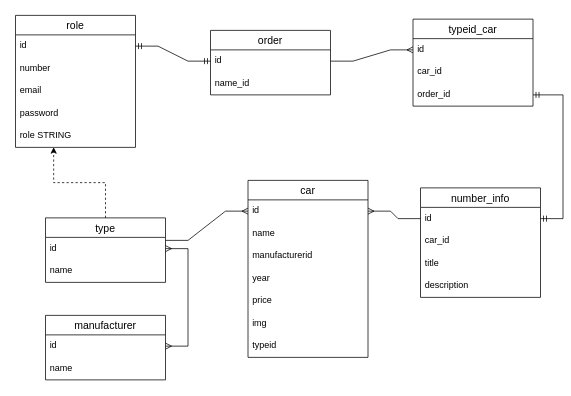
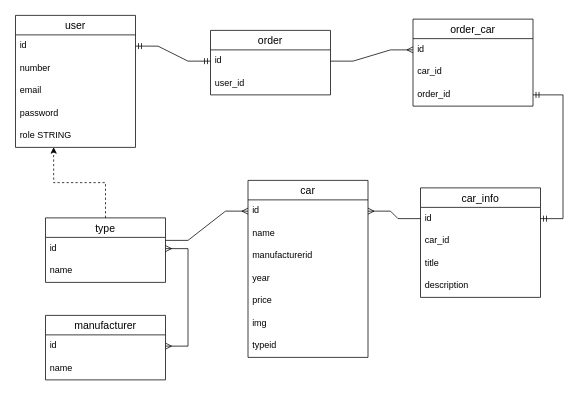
- <mxCell id="2" value="role" style="swimlane;fontStyle=0;childLayout=stackLayout;horizontal=1;startSize=26;horizontalStack=0;resizeParent=1;resizeParentMax=0;resizeLast=0;collapsible=1;marginBottom=0;align=center;fontSize=14;" vertex="1" parent="1"><mxGeometry x="20" y="20" width="160" height="176" as="geometry"><mxRectangle x="50" y="40" width="60" height="26" as="alternateBounds" /></mxGeometry></mxCell>
+ <mxCell id="2" value="user" style="swimlane;fontStyle=0;childLayout=stackLayout;horizontal=1;startSize=26;horizontalStack=0;resizeParent=1;resizeParentMax=0;resizeLast=0;collapsible=1;marginBottom=0;align=center;fontSize=14;" vertex="1" parent="1"><mxGeometry x="20" y="20" width="160" height="176" as="geometry"><mxRectangle x="50" y="40" width="60" height="26" as="alternateBounds" /></mxGeometry></mxCell>
- <mxCell id="34" value="typeid_car" style="swimlane;fontStyle=0;childLayout=stackLayout;horizontal=1;startSize=26;horizontalStack=0;resizeParent=1;resizeParentMax=0;resizeLast=0;collapsible=1;marginBottom=0;align=center;fontSize=14;" vertex="1" parent="1"><mxGeometry x="550" y="25" width="160" height="116" as="geometry"><mxRectangle x="50" y="40" width="60" height="26" as="alternateBounds" /></mxGeometry></mxCell>
+ <mxCell id="34" value="order_car" style="swimlane;fontStyle=0;childLayout=stackLayout;horizontal=1;startSize=26;horizontalStack=0;resizeParent=1;resizeParentMax=0;resizeLast=0;collapsible=1;marginBottom=0;align=center;fontSize=14;" vertex="1" parent="1"><mxGeometry x="550" y="25" width="160" height="116" as="geometry"><mxRectangle x="50" y="40" width="60" height="26" as="alternateBounds" /></mxGeometry></mxCell>
- <mxCell id="10" value="name_id" style="text;strokeColor=none;fillColor=none;spacingLeft=4;spacingRight=4;overflow=hidden;rotatable=0;points=[[0,0.5],[1,0.5]];portConstraint=eastwest;fontSize=12;" vertex="1" parent="8"><mxGeometry y="56" width="160" height="30" as="geometry" /></mxCell>
+ <mxCell id="10" value="user_id" style="text;strokeColor=none;fillColor=none;spacingLeft=4;spacingRight=4;overflow=hidden;rotatable=0;points=[[0,0.5],[1,0.5]];portConstraint=eastwest;fontSize=12;" vertex="1" parent="8"><mxGeometry y="56" width="160" height="30" as="geometry" /></mxCell>
- <mxCell id="26" value="number_info" style="swimlane;fontStyle=0;childLayout=stackLayout;horizontal=1;startSize=26;horizontalStack=0;resizeParent=1;resizeParentMax=0;resizeLast=0;collapsible=1;marginBottom=0;align=center;fontSize=14;" vertex="1" parent="1"><mxGeometry x="560" y="250" width="160" height="146" as="geometry"><mxRectangle x="50" y="40" width="60" height="26" as="alternateBounds" /></mxGeometry></mxCell>
+ <mxCell id="26" value="car_info" style="swimlane;fontStyle=0;childLayout=stackLayout;horizontal=1;startSize=26;horizontalStack=0;resizeParent=1;resizeParentMax=0;resizeLast=0;collapsible=1;marginBottom=0;align=center;fontSize=14;" vertex="1" parent="1"><mxGeometry x="560" y="250" width="160" height="146" as="geometry"><mxRectangle x="50" y="40" width="60" height="26" as="alternateBounds" /></mxGeometry></mxCell>
